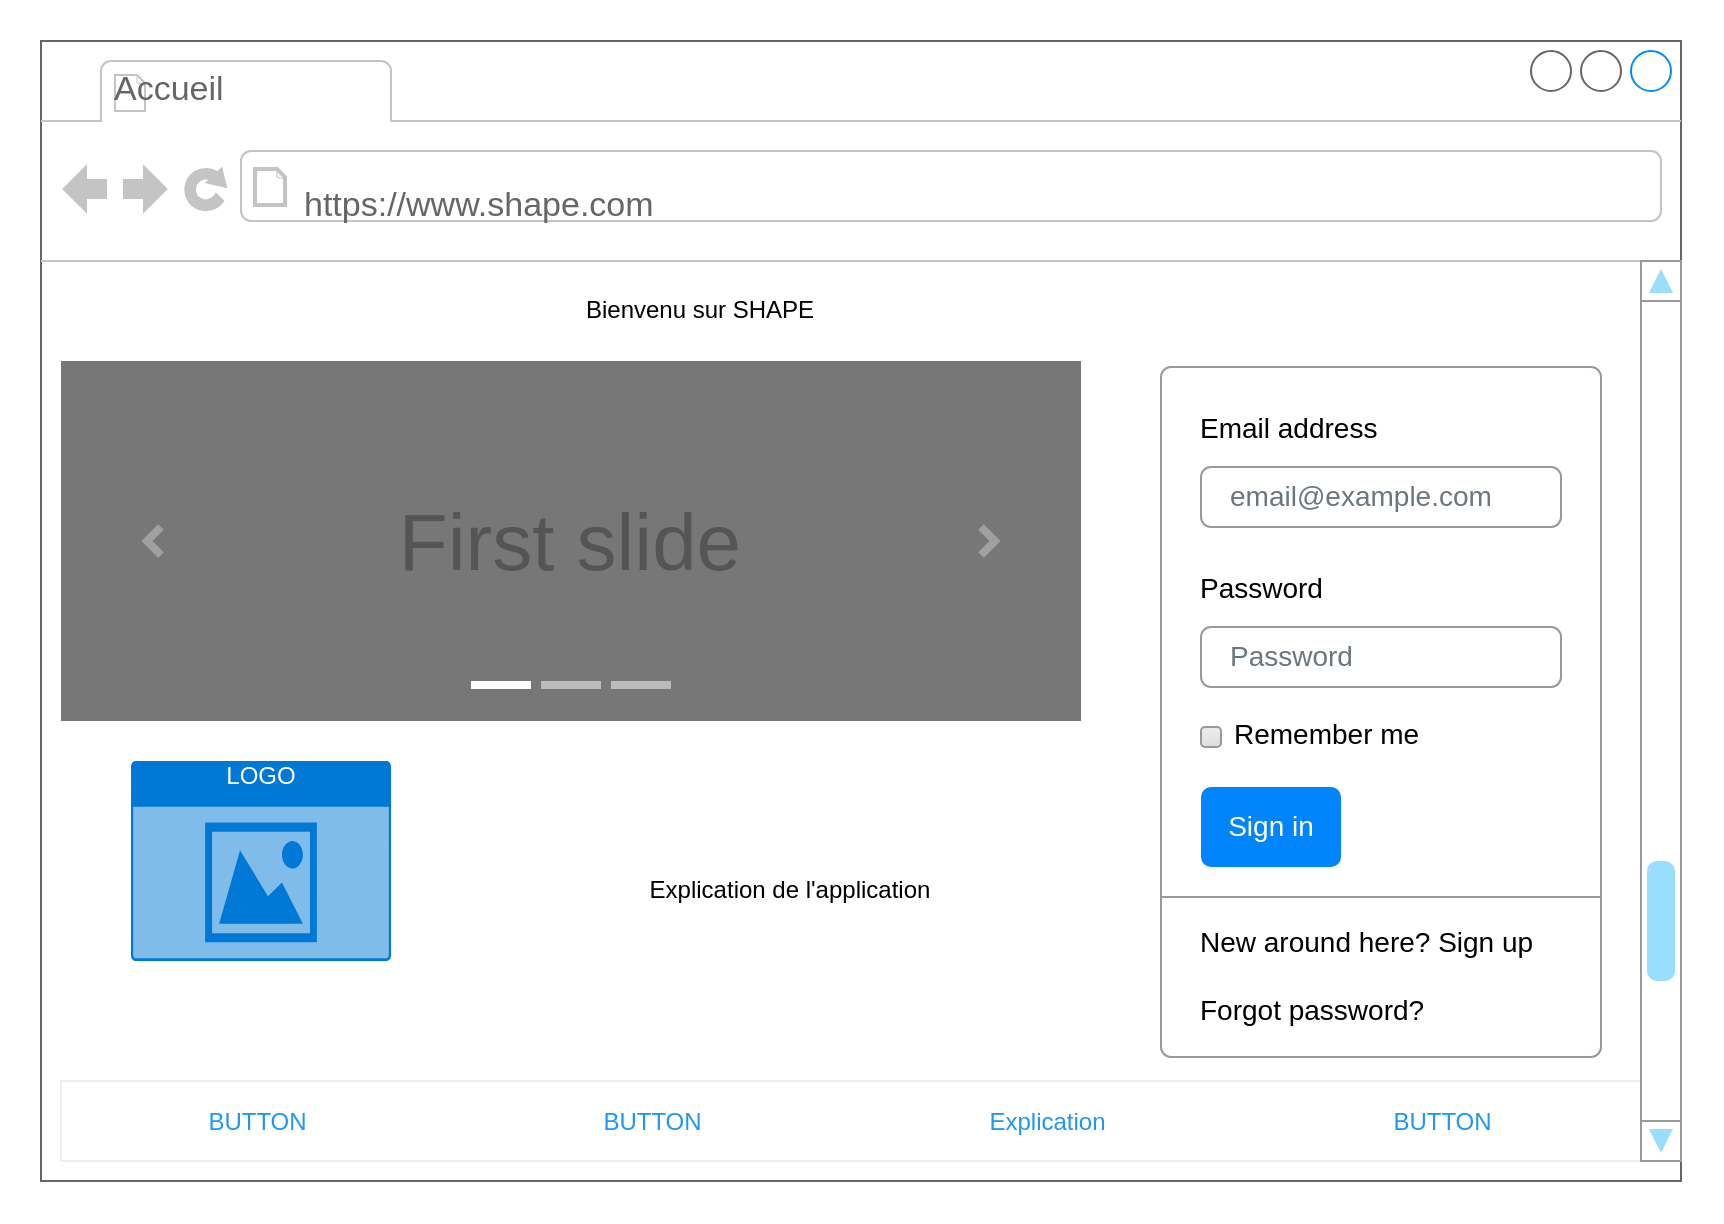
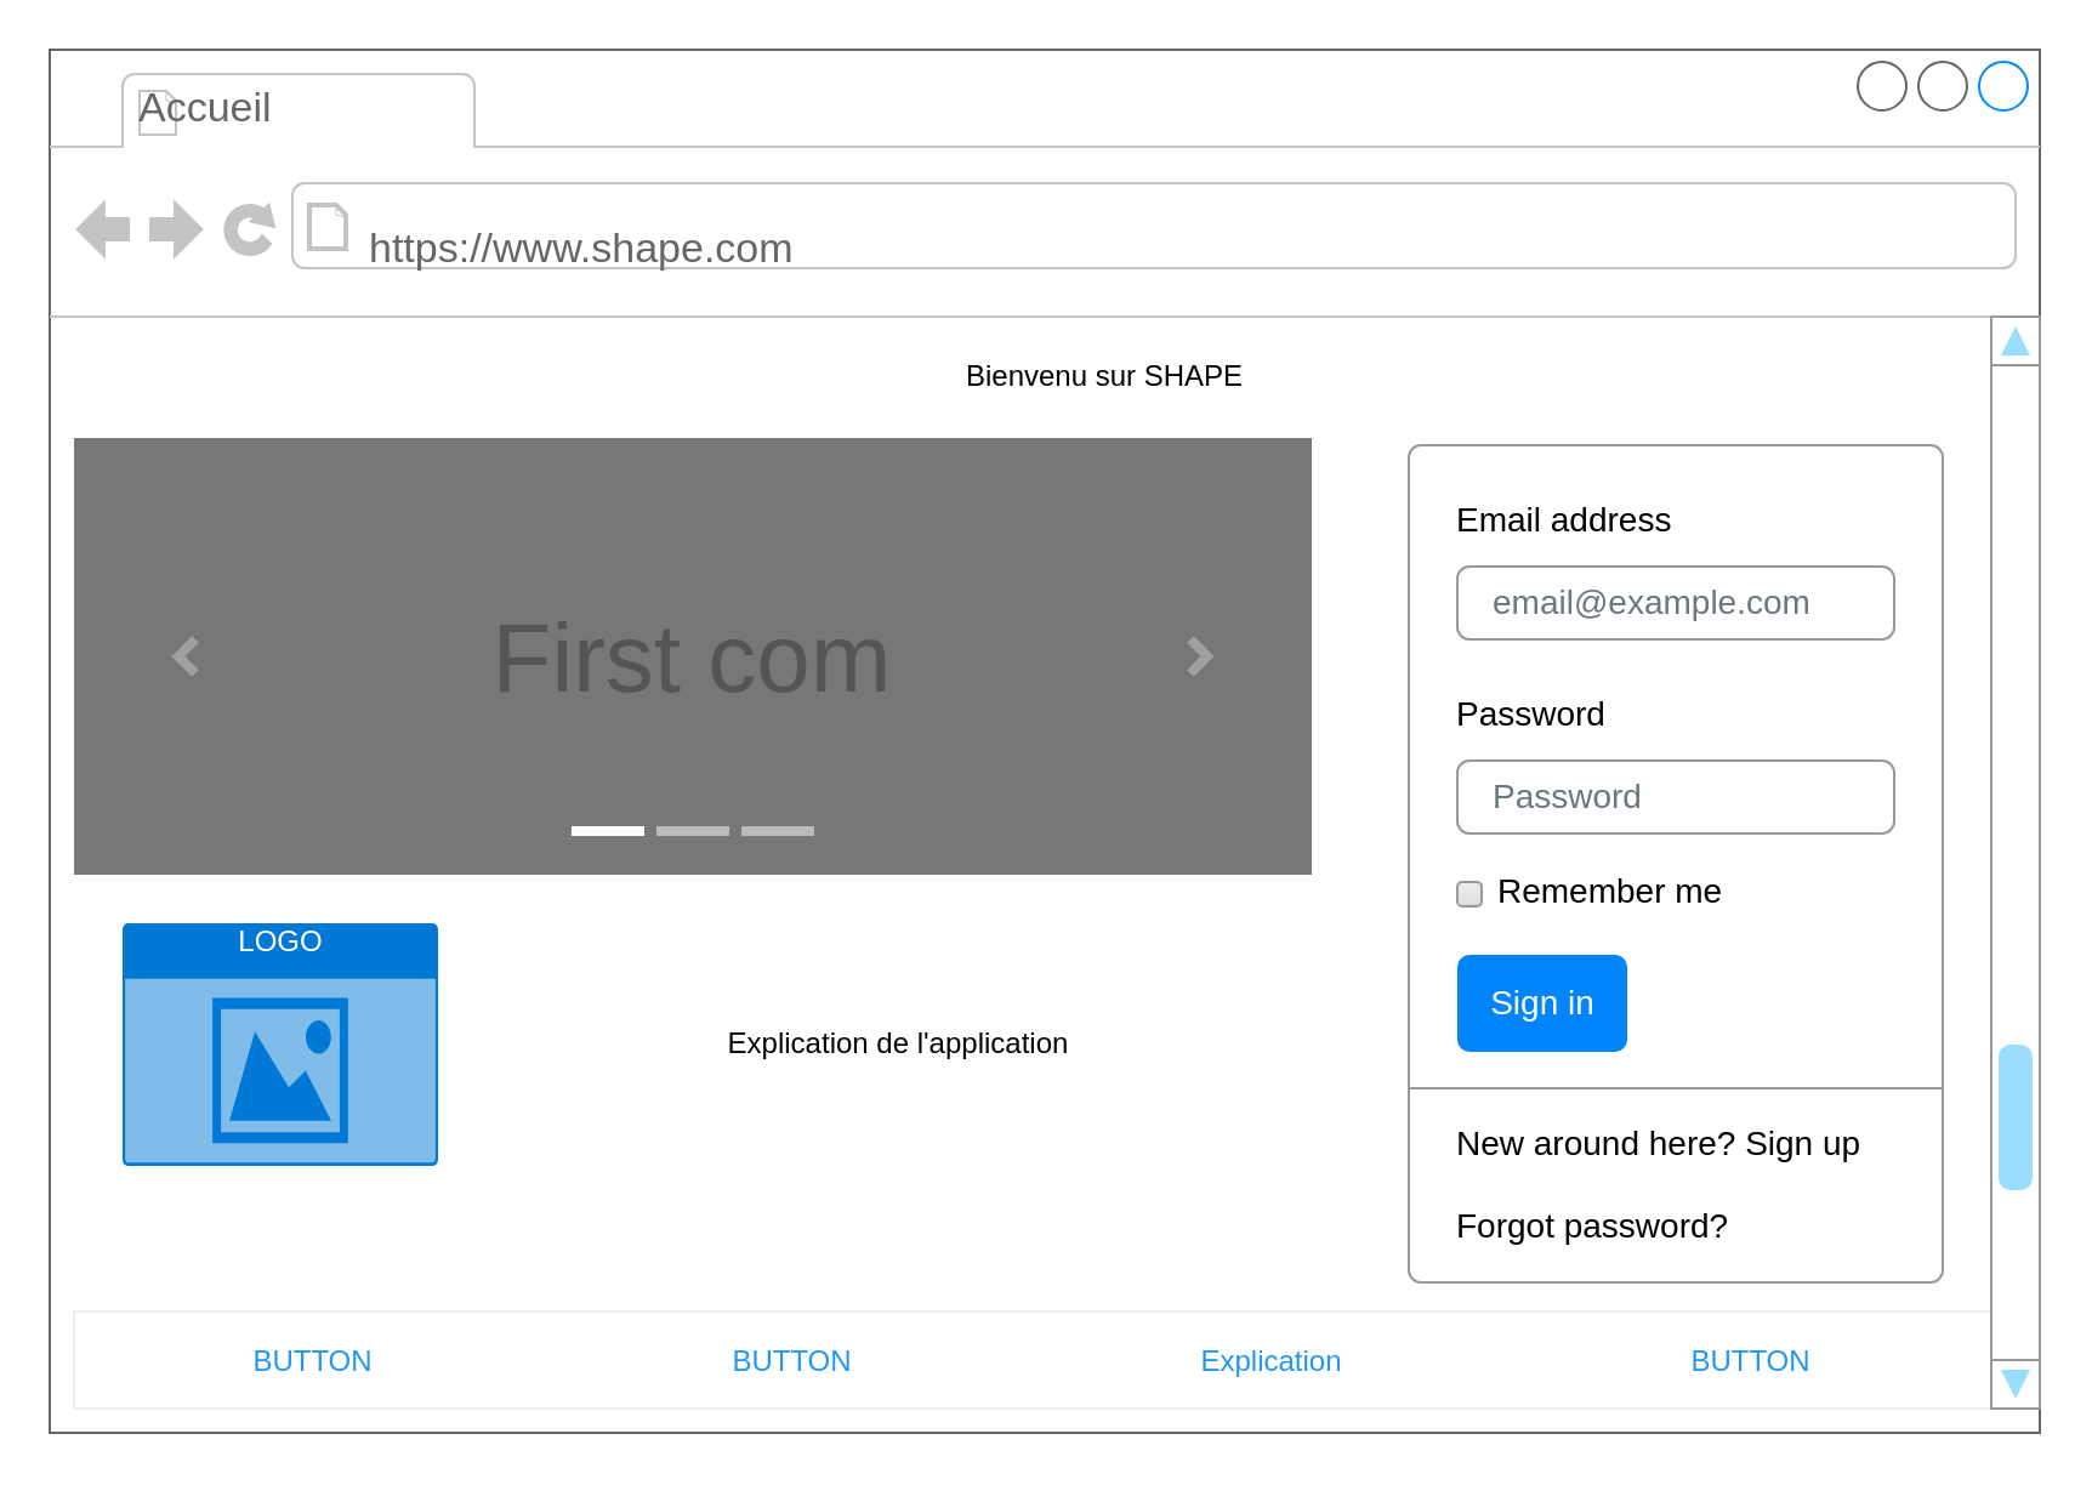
- <mxCell id="11" value="Bienvenu sur SHAPE" style="text;html=1;strokeColor=none;fillColor=none;align=center;verticalAlign=middle;whiteSpace=wrap;rounded=0;" parent="2" vertex="1"><mxGeometry x="95" y="120" width="470" height="30" as="geometry" /></mxCell>
+ <mxCell id="11" value="Bienvenu sur SHAPE" style="text;html=1;strokeColor=none;fillColor=none;align=center;verticalAlign=middle;whiteSpace=wrap;rounded=0;" parent="2" vertex="1"><mxGeometry x="200" y="120" width="470" height="30" as="geometry" /></mxCell>
- <mxCell id="5" value="First slide" style="html=1;shadow=0;dashed=0;strokeColor=none;strokeWidth=1;fillColor=#777777;fontColor=#555555;whiteSpace=wrap;align=center;verticalAlign=middle;fontStyle=0;fontSize=40;" parent="2" vertex="1"><mxGeometry x="10" y="160" width="510" height="180" as="geometry" /></mxCell>
+ <mxCell id="5" value="First com" style="html=1;shadow=0;dashed=0;strokeColor=none;strokeWidth=1;fillColor=#777777;fontColor=#555555;whiteSpace=wrap;align=center;verticalAlign=middle;fontStyle=0;fontSize=40;" parent="2" vertex="1"><mxGeometry x="10" y="160" width="510" height="180" as="geometry" /></mxCell>
- <mxCell id="18" value="LOGO&lt;br&gt;" style="html=1;strokeColor=none;fillColor=#0079D6;labelPosition=center;verticalLabelPosition=middle;verticalAlign=top;align=center;fontSize=12;outlineConnect=0;spacingTop=-6;fontColor=#FFFFFF;sketch=0;shape=mxgraph.sitemap.photo;" parent="2" vertex="1"><mxGeometry x="45" y="360" width="130" height="100" as="geometry" /></mxCell>
+ <mxCell id="18" value="LOGO&lt;br&gt;" style="html=1;strokeColor=none;fillColor=#0079D6;labelPosition=center;verticalLabelPosition=middle;verticalAlign=top;align=center;fontSize=12;outlineConnect=0;spacingTop=-6;fontColor=#FFFFFF;sketch=0;shape=mxgraph.sitemap.photo;" parent="2" vertex="1"><mxGeometry x="30" y="360" width="130" height="100" as="geometry" /></mxCell>
- <mxCell id="19" value="Explication de l'application" style="text;html=1;strokeColor=none;fillColor=none;align=center;verticalAlign=middle;whiteSpace=wrap;rounded=0;" parent="2" vertex="1"><mxGeometry x="215" y="375" width="320" height="100" as="geometry" /></mxCell>
+ <mxCell id="19" value="Explication de l'application" style="text;html=1;strokeColor=none;fillColor=none;align=center;verticalAlign=middle;whiteSpace=wrap;rounded=0;" parent="2" vertex="1"><mxGeometry x="190" y="360" width="320" height="100" as="geometry" /></mxCell>
